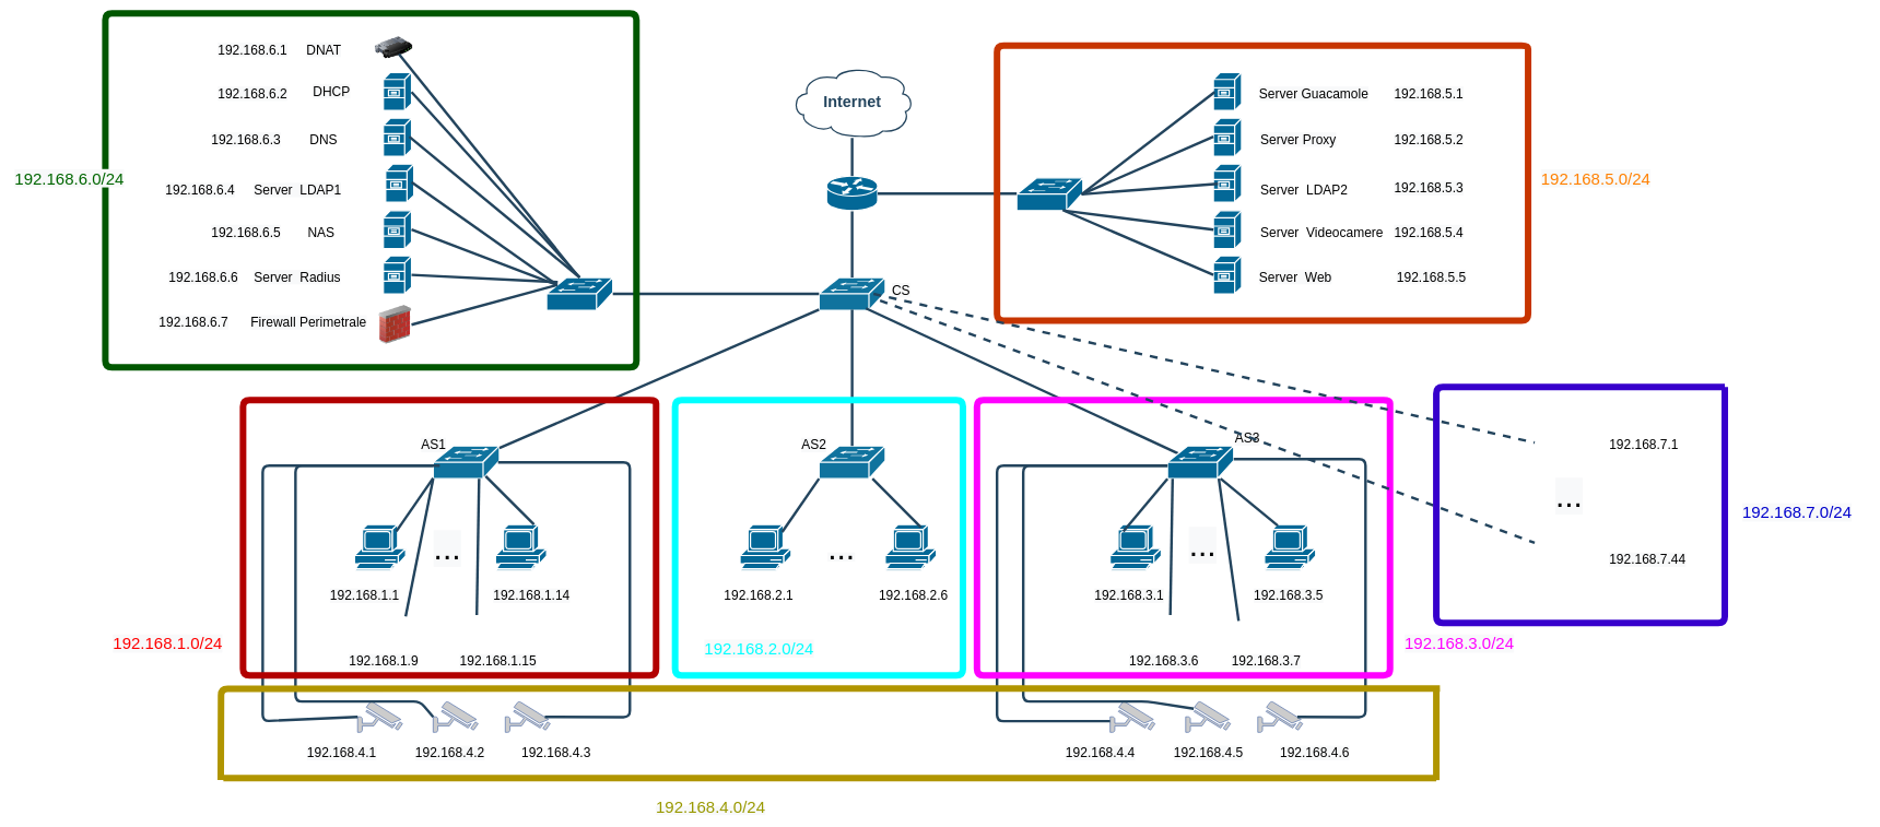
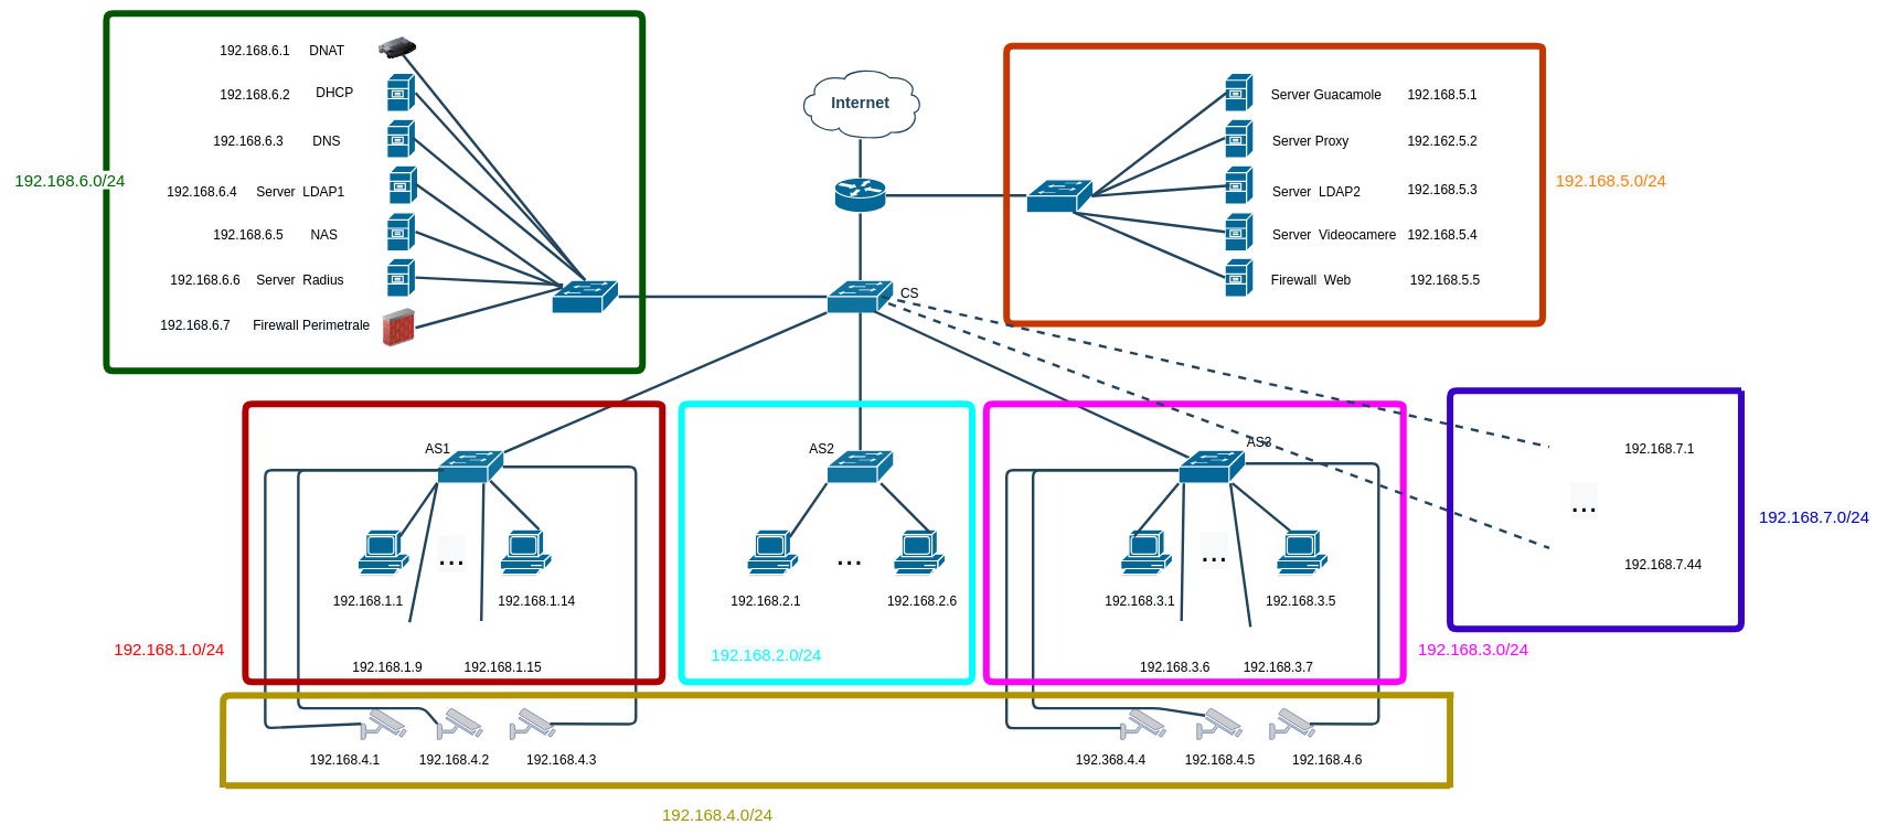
- <mxCell id="106" value="&lt;span style=&quot;color: rgb(0 , 0 , 0) ; font-family: &amp;#34;helvetica&amp;#34; ; font-size: 20px ; font-style: normal ; font-weight: 400 ; letter-spacing: normal ; text-align: center ; text-indent: 0px ; text-transform: none ; word-spacing: 0px ; background-color: rgb(248 , 249 , 250) ; float: none ; display: inline&quot;&gt;192.168.5.2&lt;/span&gt;" style="text;whiteSpace=wrap;html=1;" parent="1" vertex="1"><mxGeometry x="2124" y="194" width="130" height="30" as="geometry" /></mxCell>
+ <mxCell id="106" value="&lt;span style=&quot;color: rgb(0 , 0 , 0) ; font-family: &amp;#34;helvetica&amp;#34; ; font-size: 20px ; font-style: normal ; font-weight: 400 ; letter-spacing: normal ; text-align: center ; text-indent: 0px ; text-transform: none ; word-spacing: 0px ; background-color: rgb(248 , 249 , 250) ; float: none ; display: inline&quot;&gt;192.162.5.2&lt;/span&gt;" style="text;whiteSpace=wrap;html=1;" parent="1" vertex="1"><mxGeometry x="2124" y="194" width="130" height="30" as="geometry" /></mxCell>
- <mxCell id="134" value="&lt;span style=&quot;color: rgb(0 , 0 , 0) ; font-family: &amp;#34;helvetica&amp;#34; ; font-size: 20px ; font-style: normal ; font-weight: 400 ; letter-spacing: normal ; text-align: center ; text-indent: 0px ; text-transform: none ; word-spacing: 0px ; background-color: rgb(248 , 249 , 250) ; display: inline ; float: none&quot;&gt;Server&amp;nbsp; Web&lt;/span&gt;" style="text;whiteSpace=wrap;html=1;" parent="1" vertex="1"><mxGeometry x="1917.75" y="404" width="210" height="30" as="geometry" /></mxCell>
+ <mxCell id="134" value="&lt;span style=&quot;color: rgb(0 , 0 , 0) ; font-family: &amp;#34;helvetica&amp;#34; ; font-size: 20px ; font-style: normal ; font-weight: 400 ; letter-spacing: normal ; text-align: center ; text-indent: 0px ; text-transform: none ; word-spacing: 0px ; background-color: rgb(248 , 249 , 250) ; display: inline ; float: none&quot;&gt;Firewall&amp;nbsp; Web&lt;/span&gt;" style="text;whiteSpace=wrap;html=1;" parent="1" vertex="1"><mxGeometry x="1917.75" y="404" width="210" height="30" as="geometry" /></mxCell>
- <mxCell id="33" value="&lt;!--StartFragment--&gt;&lt;span style=&quot;color: rgb(0, 0, 0); font-family: helvetica; font-size: 20px; font-style: normal; font-variant-ligatures: normal; font-variant-caps: normal; font-weight: 400; letter-spacing: normal; orphans: 2; text-align: center; text-indent: 0px; text-transform: none; widows: 2; word-spacing: 0px; -webkit-text-stroke-width: 0px; background-color: rgb(248, 249, 250); text-decoration-style: initial; text-decoration-color: initial; float: none; display: inline !important;&quot;&gt;192.168.4.4&lt;/span&gt;&lt;!--EndFragment--&gt;" style="text;whiteSpace=wrap;html=1;" parent="1" vertex="1"><mxGeometry x="1623" y="1130" width="130" height="30" as="geometry" /></mxCell>
+ <mxCell id="33" value="&lt;!--StartFragment--&gt;&lt;span style=&quot;color: rgb(0, 0, 0); font-family: helvetica; font-size: 20px; font-style: normal; font-variant-ligatures: normal; font-variant-caps: normal; font-weight: 400; letter-spacing: normal; orphans: 2; text-align: center; text-indent: 0px; text-transform: none; widows: 2; word-spacing: 0px; -webkit-text-stroke-width: 0px; background-color: rgb(248, 249, 250); text-decoration-style: initial; text-decoration-color: initial; float: none; display: inline !important;&quot;&gt;192.368.4.4&lt;/span&gt;&lt;!--EndFragment--&gt;" style="text;whiteSpace=wrap;html=1;" parent="1" vertex="1"><mxGeometry x="1623" y="1130" width="130" height="30" as="geometry" /></mxCell>
